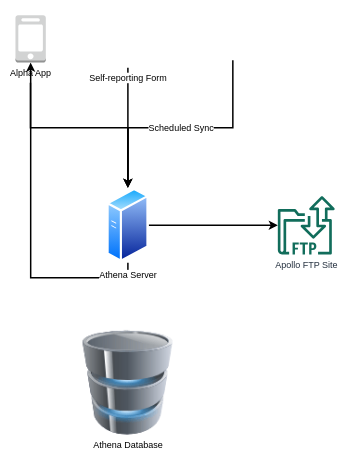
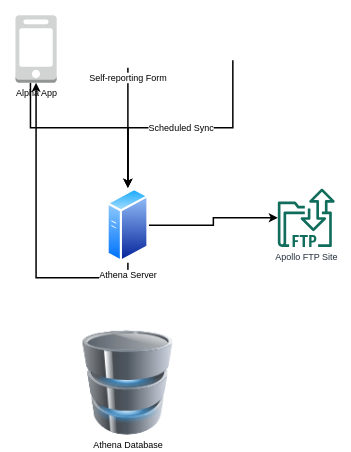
- <mxCell id="13" value="Alpha App" style="outlineConnect=0;dashed=0;verticalLabelPosition=bottom;verticalAlign=top;align=center;html=1;shape=mxgraph.aws3.mobile_client;fillColor=#D2D3D3;gradientColor=none;" parent="1" vertex="1"><mxGeometry x="20" y="20" width="40.5" height="63" as="geometry" /></mxCell>
+ <mxCell id="13" value="Alpha App" style="outlineConnect=0;dashed=0;verticalLabelPosition=bottom;verticalAlign=top;align=center;html=1;shape=mxgraph.aws3.mobile_client;fillColor=#D2D3D3;gradientColor=none;" parent="1" vertex="1"><mxGeometry x="20" y="20" width="55" height="90" as="geometry" /></mxCell>
- <mxCell id="6" value="Apollo FTP Site" style="outlineConnect=0;fontColor=#232F3E;gradientColor=none;fillColor=#116D5B;strokeColor=none;dashed=0;verticalLabelPosition=bottom;verticalAlign=top;align=center;html=1;fontSize=12;fontStyle=0;aspect=fixed;shape=mxgraph.aws4.transfer_for_ftp_resource;" parent="1" vertex="1"><mxGeometry x="370" y="261" width="76" height="78" as="geometry" /></mxCell>
+ <mxCell id="6" value="Apollo FTP Site" style="outlineConnect=0;fontColor=#232F3E;gradientColor=none;fillColor=#116D5B;strokeColor=none;dashed=0;verticalLabelPosition=bottom;verticalAlign=top;align=center;html=1;fontSize=12;fontStyle=0;aspect=fixed;shape=mxgraph.aws4.transfer_for_ftp_resource;" parent="1" vertex="1"><mxGeometry x="370" y="251" width="76" height="78" as="geometry" /></mxCell>
